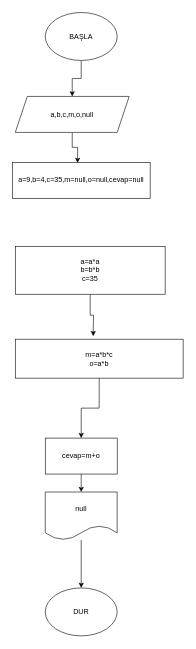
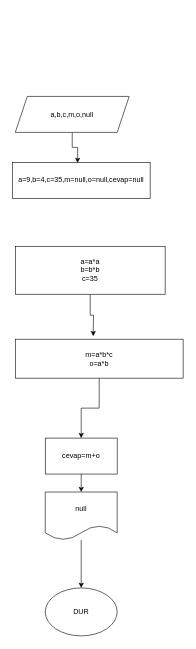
- <mxCell id="3" value="BAŞLA" style="ellipse;whiteSpace=wrap;html=1;" vertex="1" parent="1"><mxGeometry x="75" y="20" width="120" height="80" as="geometry" /></mxCell>
- <mxCell id="2" style="edgeStyle=orthogonalEdgeStyle;rounded=0;orthogonalLoop=1;jettySize=auto;html=1;exitX=0.5;exitY=1;exitDx=0;exitDy=0;" edge="1" parent="1" source="3" target="5"><mxGeometry relative="1" as="geometry" /></mxCell>
